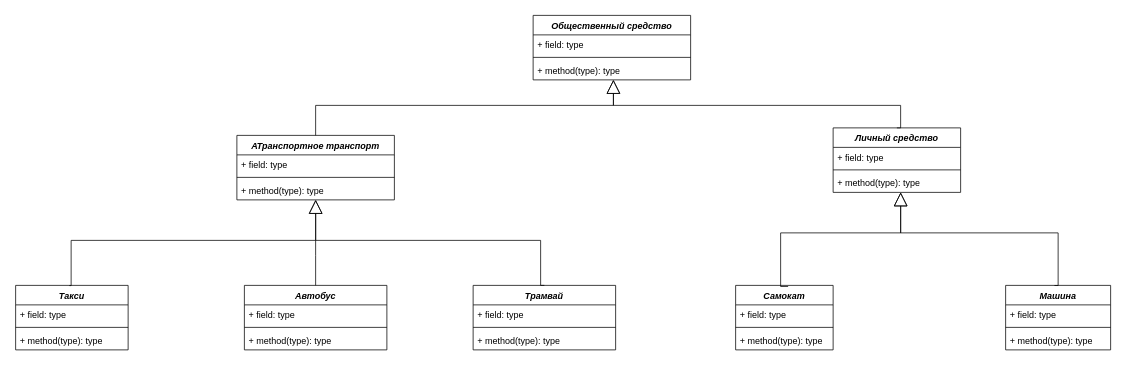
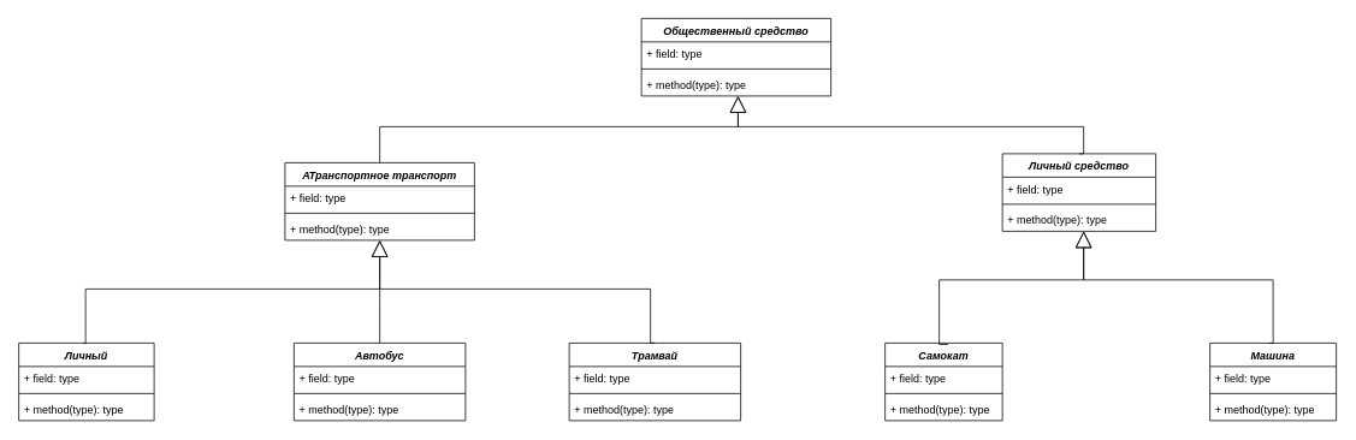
- <mxCell id="14" value="&lt;i&gt;Такси&lt;/i&gt;" style="swimlane;fontStyle=1;align=center;verticalAlign=top;childLayout=stackLayout;horizontal=1;startSize=26;horizontalStack=0;resizeParent=1;resizeParentMax=0;resizeLast=0;collapsible=1;marginBottom=0;whiteSpace=wrap;html=1;" vertex="1" parent="1"><mxGeometry x="20" y="380" width="150" height="86" as="geometry" /></mxCell>
+ <mxCell id="14" value="&lt;i&gt;Личный&lt;/i&gt;" style="swimlane;fontStyle=1;align=center;verticalAlign=top;childLayout=stackLayout;horizontal=1;startSize=26;horizontalStack=0;resizeParent=1;resizeParentMax=0;resizeLast=0;collapsible=1;marginBottom=0;whiteSpace=wrap;html=1;" vertex="1" parent="1"><mxGeometry x="20" y="380" width="150" height="86" as="geometry" /></mxCell>
